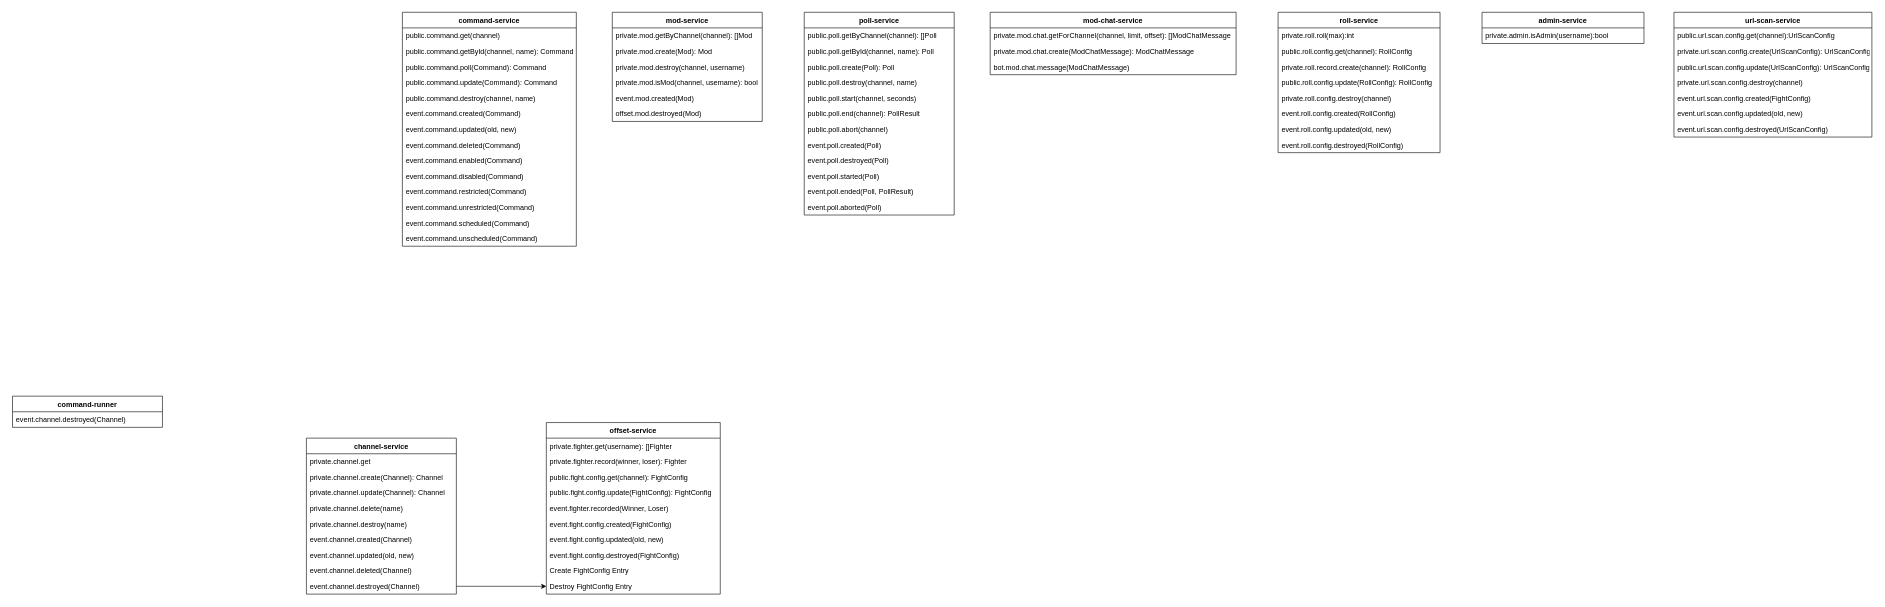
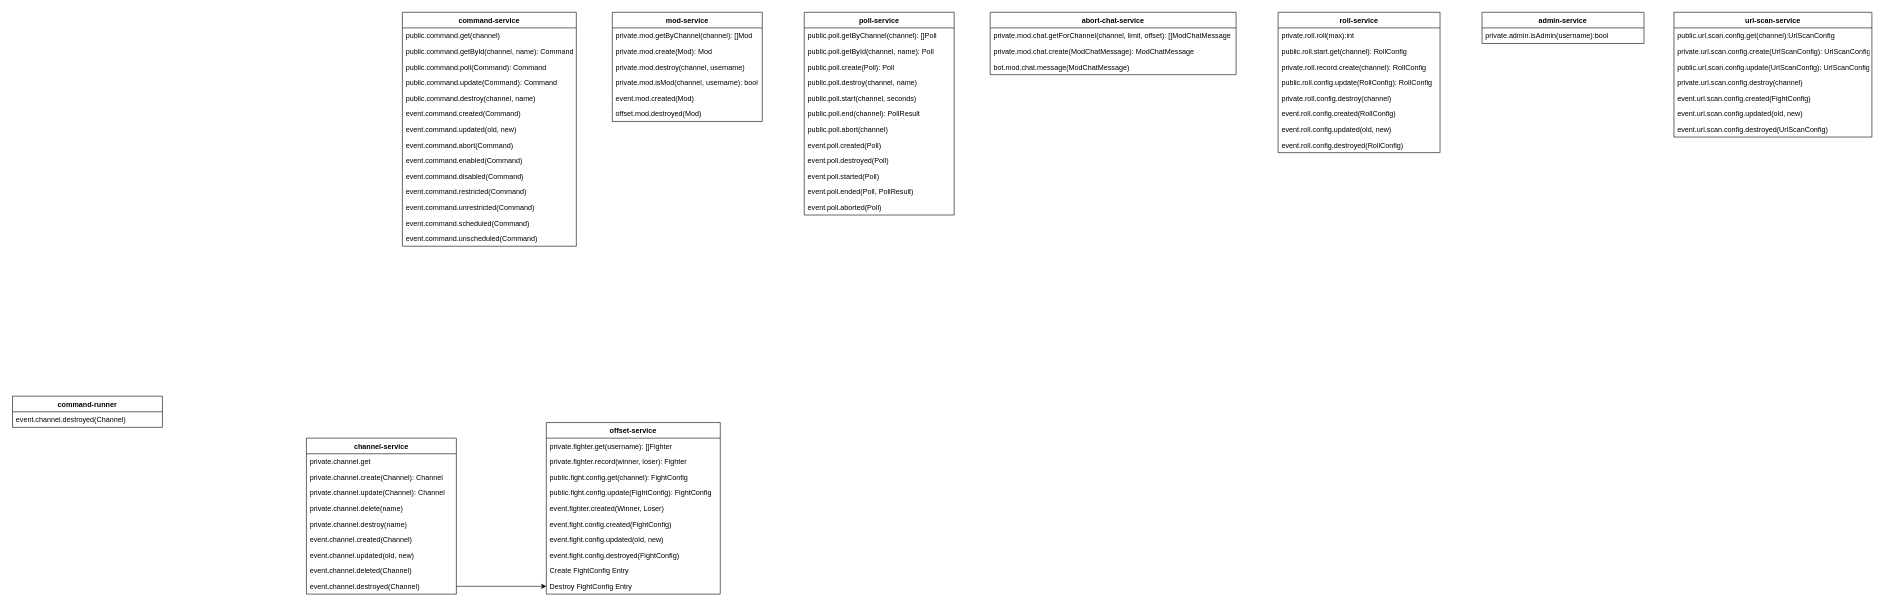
- <mxCell id="45" value="mod-chat-service&#10;" style="swimlane;fontStyle=1;align=center;verticalAlign=top;childLayout=stackLayout;horizontal=1;startSize=26;horizontalStack=0;resizeParent=1;resizeParentMax=0;resizeLast=0;collapsible=1;marginBottom=0;" vertex="1" parent="1"><mxGeometry x="1650" y="20" width="410" height="104" as="geometry"><mxRectangle x="20" y="20" width="90" height="26" as="alternateBounds" /></mxGeometry></mxCell>
+ <mxCell id="45" value="abort-chat-service&#10;" style="swimlane;fontStyle=1;align=center;verticalAlign=top;childLayout=stackLayout;horizontal=1;startSize=26;horizontalStack=0;resizeParent=1;resizeParentMax=0;resizeLast=0;collapsible=1;marginBottom=0;" vertex="1" parent="1"><mxGeometry x="1650" y="20" width="410" height="104" as="geometry"><mxRectangle x="20" y="20" width="90" height="26" as="alternateBounds" /></mxGeometry></mxCell>
- <mxCell id="64" value="public.roll.config.get(channel): RollConfig&#10;" style="text;strokeColor=none;fillColor=none;align=left;verticalAlign=top;spacingLeft=4;spacingRight=4;overflow=hidden;rotatable=0;points=[[0,0.5],[1,0.5]];portConstraint=eastwest;" vertex="1" parent="62"><mxGeometry y="52" width="270" height="26" as="geometry" /></mxCell>
+ <mxCell id="64" value="public.roll.start.get(channel): RollConfig&#10;" style="text;strokeColor=none;fillColor=none;align=left;verticalAlign=top;spacingLeft=4;spacingRight=4;overflow=hidden;rotatable=0;points=[[0,0.5],[1,0.5]];portConstraint=eastwest;" vertex="1" parent="62"><mxGeometry y="52" width="270" height="26" as="geometry" /></mxCell>
- <mxCell id="20" value="event.command.deleted(Command)&#10;" style="text;strokeColor=none;fillColor=none;align=left;verticalAlign=top;spacingLeft=4;spacingRight=4;overflow=hidden;rotatable=0;points=[[0,0.5],[1,0.5]];portConstraint=eastwest;" parent="12" vertex="1"><mxGeometry y="208" width="290" height="26" as="geometry" /></mxCell>
+ <mxCell id="20" value="event.command.abort(Command)&#10;" style="text;strokeColor=none;fillColor=none;align=left;verticalAlign=top;spacingLeft=4;spacingRight=4;overflow=hidden;rotatable=0;points=[[0,0.5],[1,0.5]];portConstraint=eastwest;" parent="12" vertex="1"><mxGeometry y="208" width="290" height="26" as="geometry" /></mxCell>
- <mxCell id="32" value="event.fighter.recorded(Winner, Loser)&#10;" style="text;strokeColor=none;fillColor=none;align=left;verticalAlign=top;spacingLeft=4;spacingRight=4;overflow=hidden;rotatable=0;points=[[0,0.5],[1,0.5]];portConstraint=eastwest;" vertex="1" parent="27"><mxGeometry y="130" width="290" height="26" as="geometry" /></mxCell>
+ <mxCell id="32" value="event.fighter.created(Winner, Loser)&#10;" style="text;strokeColor=none;fillColor=none;align=left;verticalAlign=top;spacingLeft=4;spacingRight=4;overflow=hidden;rotatable=0;points=[[0,0.5],[1,0.5]];portConstraint=eastwest;" vertex="1" parent="27"><mxGeometry y="130" width="290" height="26" as="geometry" /></mxCell>
